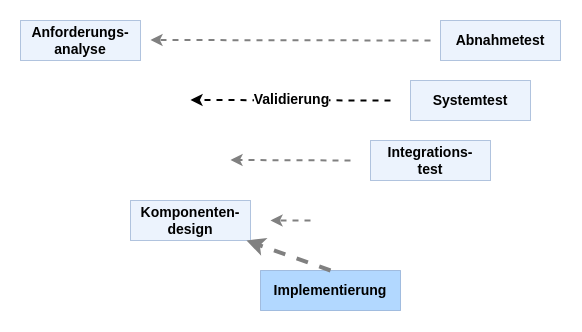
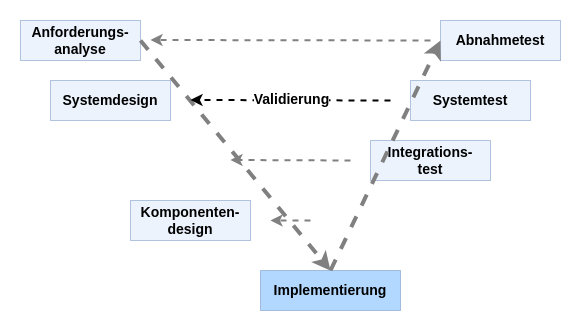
+ <mxCell id="3" value="&lt;b&gt;Systemdesign&lt;/b&gt;" style="rounded=0;whiteSpace=wrap;html=1;fillColor=#dae8fc;strokeColor=#6c8ebf;opacity=50;fontSize=14;" vertex="1" parent="1"><mxGeometry x="50" y="80" width="120" height="40" as="geometry" /></mxCell>
+ <mxCell id="9" value="" style="endArrow=classic;html=1;rounded=0;exitX=1;exitY=0.5;exitDx=0;exitDy=0;entryX=0.5;entryY=0;entryDx=0;entryDy=0;strokeWidth=4;dashed=1;strokeColor=#808080;" edge="1" parent="1" source="2" target="5"><mxGeometry width="50" height="50" relative="1" as="geometry"><mxPoint x="120" y="-30" as="sourcePoint" /><mxPoint x="170" y="-80" as="targetPoint" /></mxGeometry></mxCell>
- <mxCell id="10" value="" style="endArrow=classic;html=1;rounded=0;exitX=0.5;exitY=0;exitDx=0;exitDy=0;strokeWidth=4;dashed=1;strokeColor=#808080;" edge="1" parent="1" source="5" target="4"><mxGeometry width="50" height="50" relative="1" as="geometry"><mxPoint x="240" y="0" as="sourcePoint" /><mxPoint x="390" y="220" as="targetPoint" /></mxGeometry></mxCell>
+ <mxCell id="10" value="" style="endArrow=classic;html=1;rounded=0;exitX=0.5;exitY=0;exitDx=0;exitDy=0;entryX=0;entryY=0.5;entryDx=0;entryDy=0;strokeWidth=4;dashed=1;strokeColor=#808080;" edge="1" parent="1" source="5" target="8"><mxGeometry width="50" height="50" relative="1" as="geometry"><mxPoint x="240" y="0" as="sourcePoint" /><mxPoint x="390" y="220" as="targetPoint" /></mxGeometry></mxCell>
